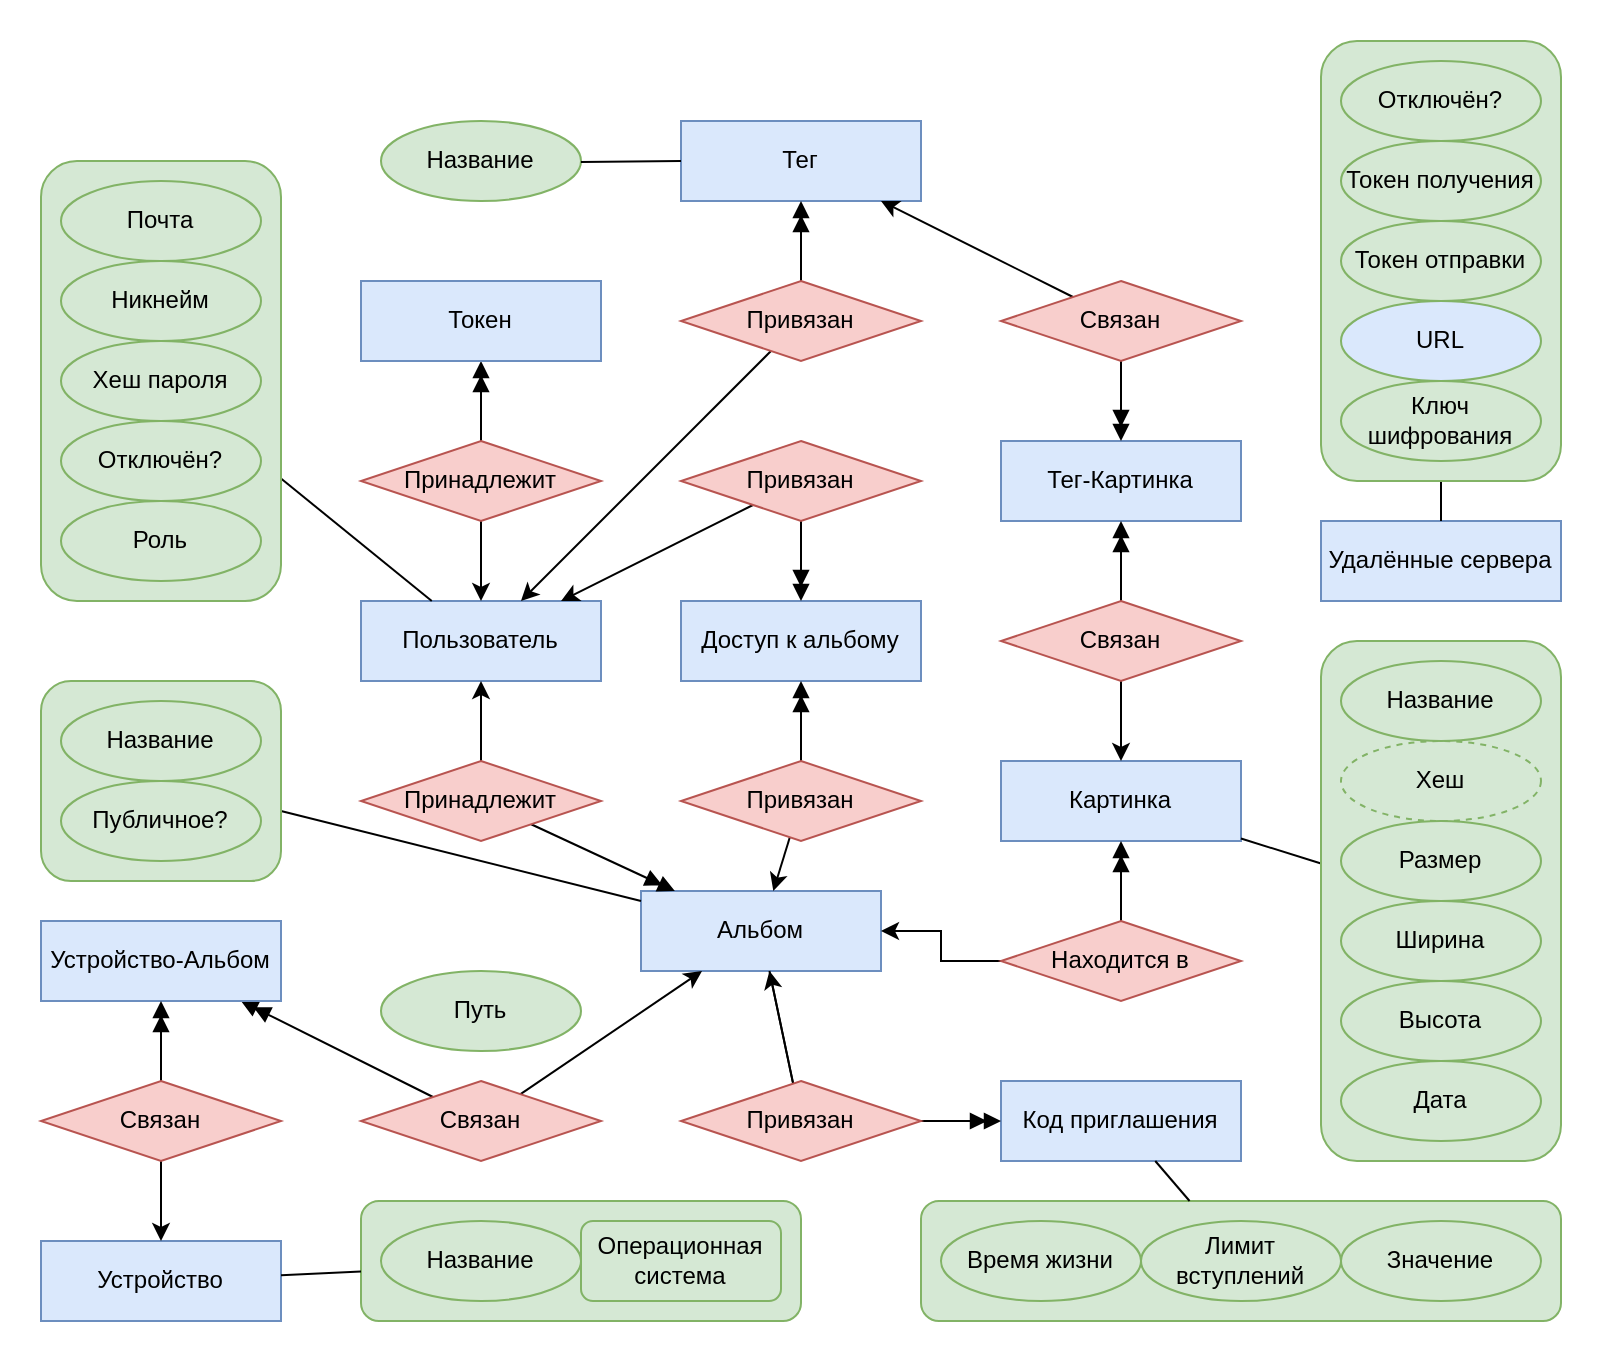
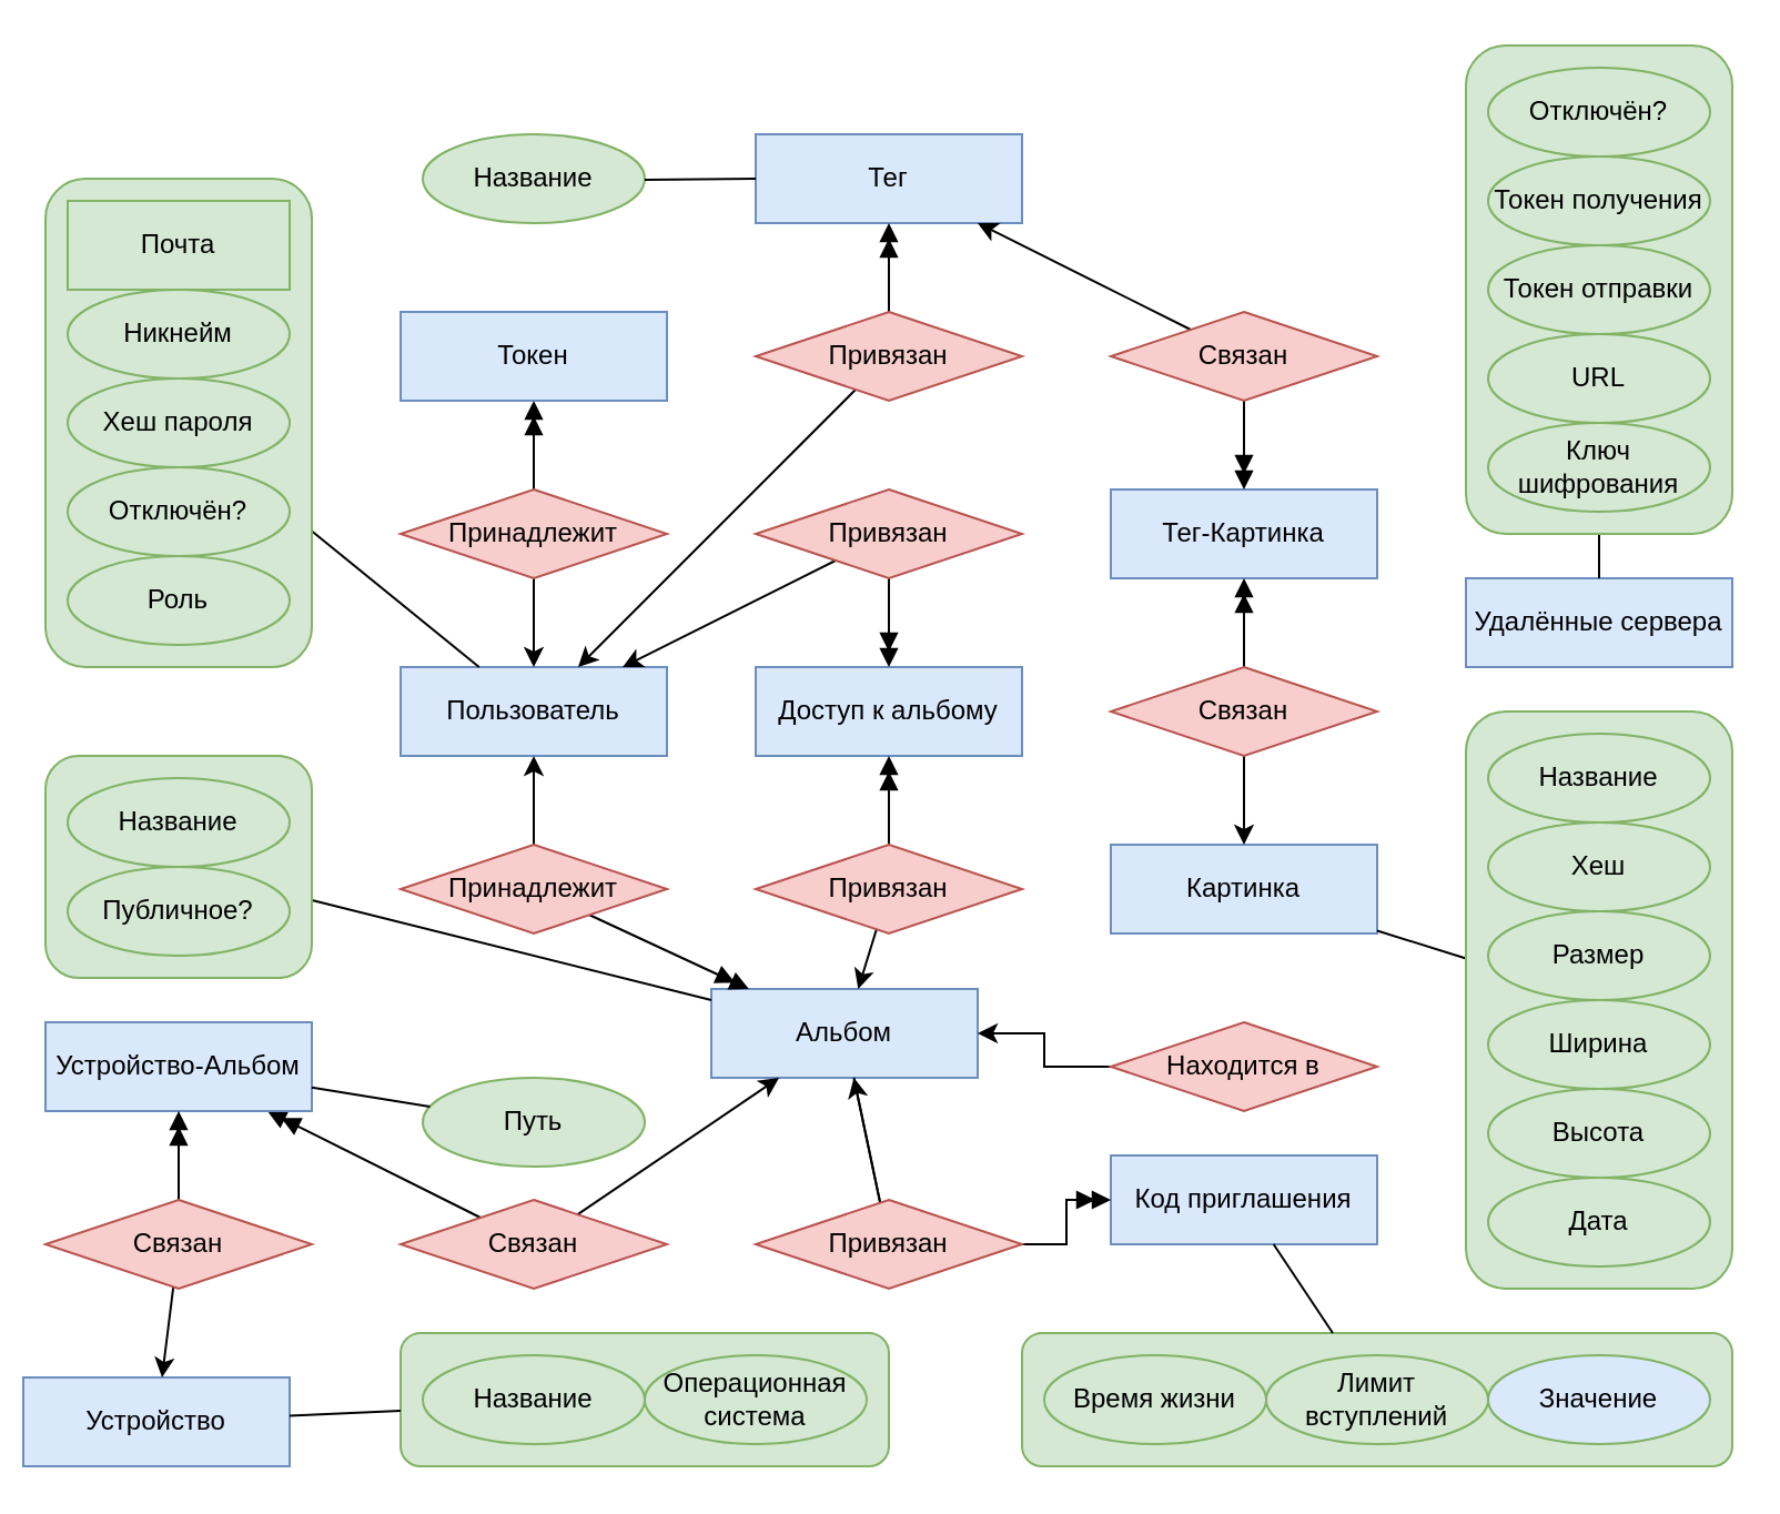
- <mxCell id="64" value="Почта" style="ellipse;whiteSpace=wrap;html=1;fillColor=#d5e8d4;strokeColor=#82b366;container=0;" parent="62" vertex="1"><mxGeometry x="10" y="10" width="100" height="40" as="geometry" /></mxCell>
+ <mxCell id="64" value="Почта" style="whiteSpace=wrap;html=1;fillColor=#d5e8d4;strokeColor=#82b366;container=0;rounded=0;" parent="62" vertex="1"><mxGeometry x="10" y="10" width="100" height="40" as="geometry" /></mxCell>
- <mxCell id="88" value="URL" style="ellipse;whiteSpace=wrap;html=1;fillColor=#dae8fc;strokeColor=#82b366;" parent="86" vertex="1"><mxGeometry x="10" y="130" width="100" height="40" as="geometry" /></mxCell>
+ <mxCell id="88" value="URL" style="ellipse;whiteSpace=wrap;html=1;fillColor=#d5e8d4;strokeColor=#82b366;" parent="86" vertex="1"><mxGeometry x="10" y="130" width="100" height="40" as="geometry" /></mxCell>
- <mxCell id="45" value="Хеш" style="ellipse;whiteSpace=wrap;html=1;fillColor=#d5e8d4;strokeColor=#82b366;container=0;dashed=1;" parent="43" vertex="1"><mxGeometry x="10" y="50" width="100" height="40" as="geometry" /></mxCell>
+ <mxCell id="45" value="Хеш" style="ellipse;whiteSpace=wrap;html=1;fillColor=#d5e8d4;strokeColor=#82b366;container=0;" parent="43" vertex="1"><mxGeometry x="10" y="50" width="100" height="40" as="geometry" /></mxCell>
- <mxCell id="11" style="edgeStyle=orthogonalEdgeStyle;rounded=0;orthogonalLoop=1;jettySize=auto;html=1;endArrow=doubleBlock;endFill=1;" parent="1" source="12" target="9" edge="1"><mxGeometry relative="1" as="geometry" /></mxCell>
+ <mxCell id="71" value="" style="endArrow=none;html=1;rounded=0;" parent="1" source="70" target="57" edge="1"><mxGeometry width="50" height="50" relative="1" as="geometry"><mxPoint x="310" y="420" as="sourcePoint" /><mxPoint x="360" y="370" as="targetPoint" /></mxGeometry></mxCell>
- <mxCell id="39" value="Код приглашения" style="rounded=0;whiteSpace=wrap;html=1;fillColor=#dae8fc;strokeColor=#6c8ebf;" parent="1" vertex="1"><mxGeometry x="500" y="540" width="120" height="40" as="geometry" /></mxCell>
+ <mxCell id="39" value="Код приглашения" style="rounded=0;whiteSpace=wrap;html=1;fillColor=#dae8fc;strokeColor=#6c8ebf;" parent="1" vertex="1"><mxGeometry x="500" y="520" width="120" height="40" as="geometry" /></mxCell>
- <mxCell id="80" value="Операционная система" style="whiteSpace=wrap;html=1;fillColor=#d5e8d4;strokeColor=#82b366;rounded=1;" parent="78" vertex="1"><mxGeometry x="110" y="10" width="100" height="40" as="geometry" /></mxCell>
+ <mxCell id="80" value="Операционная система" style="ellipse;whiteSpace=wrap;html=1;fillColor=#d5e8d4;strokeColor=#82b366;" parent="78" vertex="1"><mxGeometry x="110" y="10" width="100" height="40" as="geometry" /></mxCell>
- <mxCell id="84" value="Значение" style="ellipse;whiteSpace=wrap;html=1;fillColor=#d5e8d4;strokeColor=#82b366;" parent="1" vertex="1"><mxGeometry x="670" y="610" width="100" height="40" as="geometry" /></mxCell>
+ <mxCell id="84" value="Значение" style="ellipse;whiteSpace=wrap;html=1;fillColor=#dae8fc;strokeColor=#82b366;" parent="1" vertex="1"><mxGeometry x="670" y="610" width="100" height="40" as="geometry" /></mxCell>
- <mxCell id="58" value="Устройство" style="rounded=0;whiteSpace=wrap;html=1;fillColor=#dae8fc;strokeColor=#6c8ebf;" parent="1" vertex="1"><mxGeometry x="20" y="620" width="120" height="40" as="geometry" /></mxCell>
+ <mxCell id="58" value="Устройство" style="rounded=0;whiteSpace=wrap;html=1;fillColor=#dae8fc;strokeColor=#6c8ebf;" parent="1" vertex="1"><mxGeometry x="10" y="620" width="120" height="40" as="geometry" /></mxCell>
